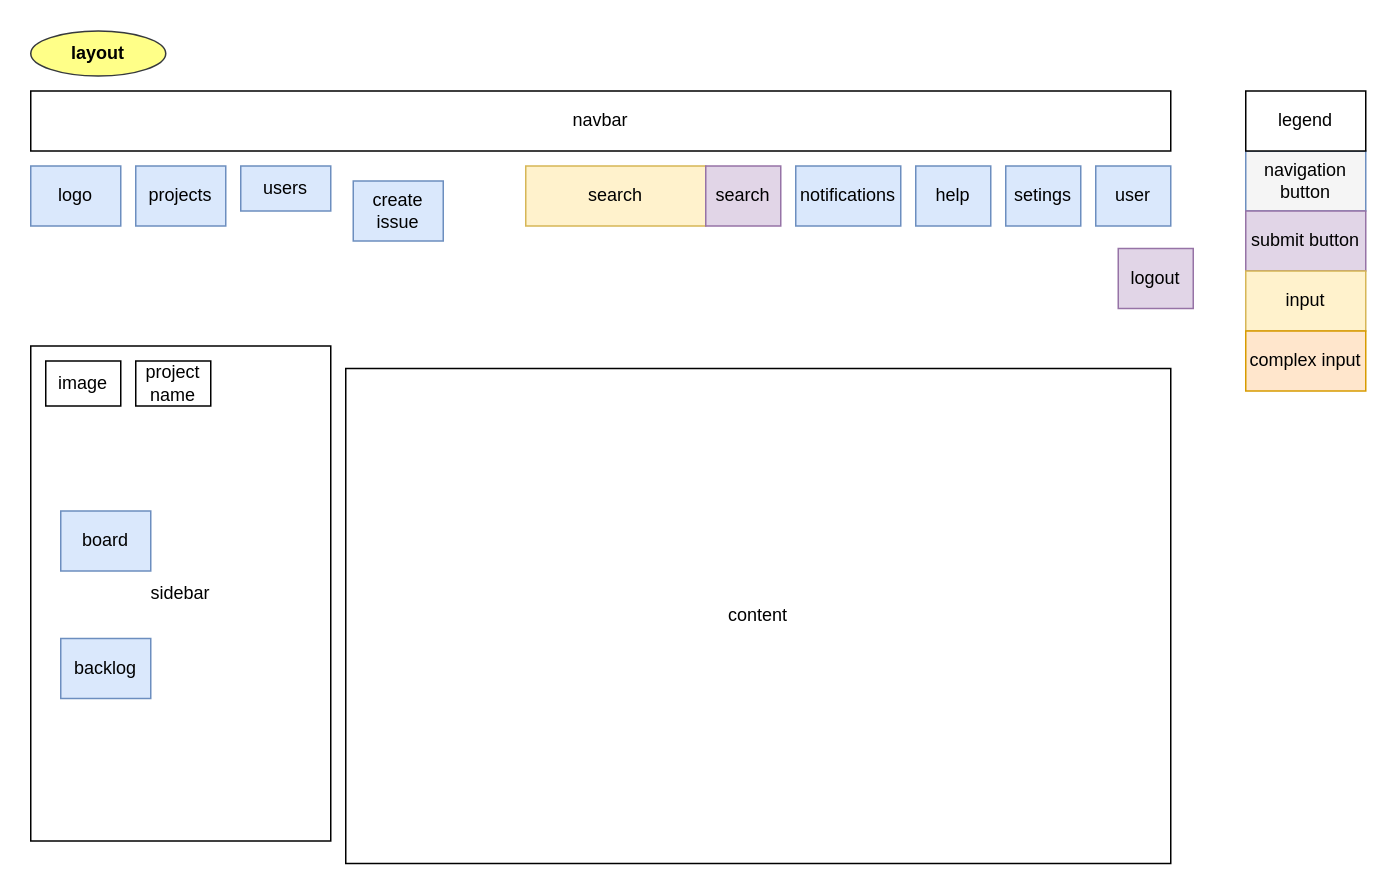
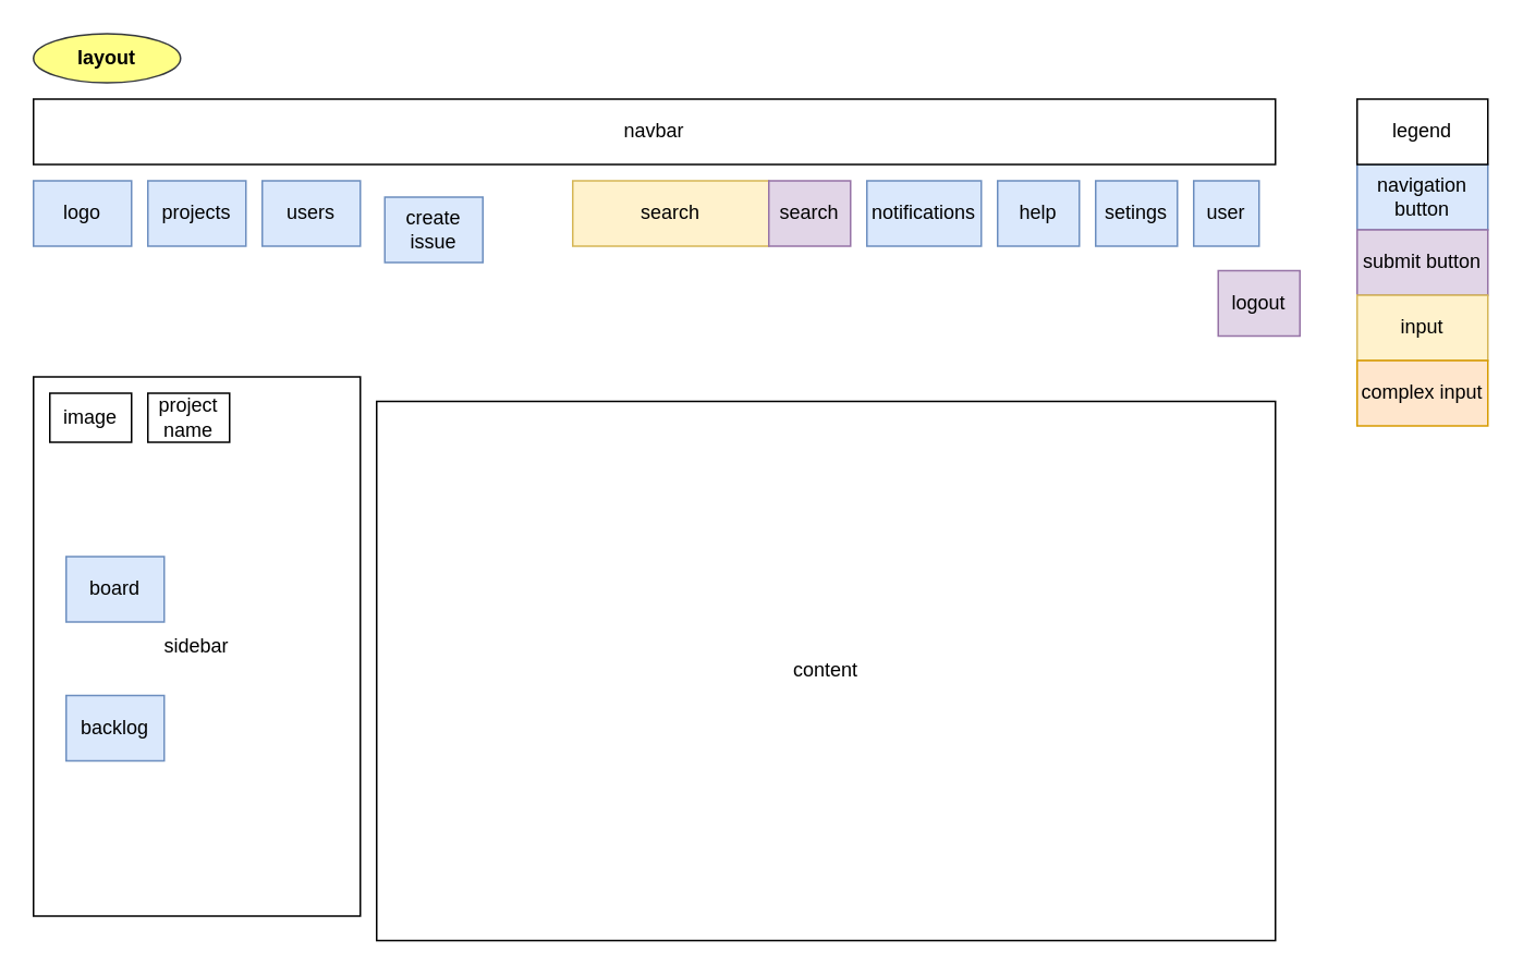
- <mxCell id="21" value="navigation button" style="rounded=0;whiteSpace=wrap;html=1;fillColor=#f5f5f5;strokeColor=#6c8ebf;" vertex="1" parent="1"><mxGeometry x="830" y="100" width="80" height="40" as="geometry" /></mxCell>
+ <mxCell id="21" value="navigation button" style="rounded=0;whiteSpace=wrap;html=1;fillColor=#dae8fc;strokeColor=#6c8ebf;" vertex="1" parent="1"><mxGeometry x="830" y="100" width="80" height="40" as="geometry" /></mxCell>
- <mxCell id="11" value="users" style="rounded=0;whiteSpace=wrap;html=1;fillColor=#dae8fc;strokeColor=#6c8ebf;" vertex="1" parent="1"><mxGeometry x="160" y="110" width="60" height="30" as="geometry" /></mxCell>
+ <mxCell id="11" value="users" style="rounded=0;whiteSpace=wrap;html=1;fillColor=#dae8fc;strokeColor=#6c8ebf;" vertex="1" parent="1"><mxGeometry x="160" y="110" width="60" height="40" as="geometry" /></mxCell>
- <mxCell id="7" value="user" style="rounded=0;whiteSpace=wrap;html=1;fillColor=#dae8fc;strokeColor=#6c8ebf;" vertex="1" parent="1"><mxGeometry x="730" y="110" width="50" height="40" as="geometry" /></mxCell>
+ <mxCell id="7" value="user" style="rounded=0;whiteSpace=wrap;html=1;fillColor=#dae8fc;strokeColor=#6c8ebf;" vertex="1" parent="1"><mxGeometry x="730" y="110" width="40" height="40" as="geometry" /></mxCell>
